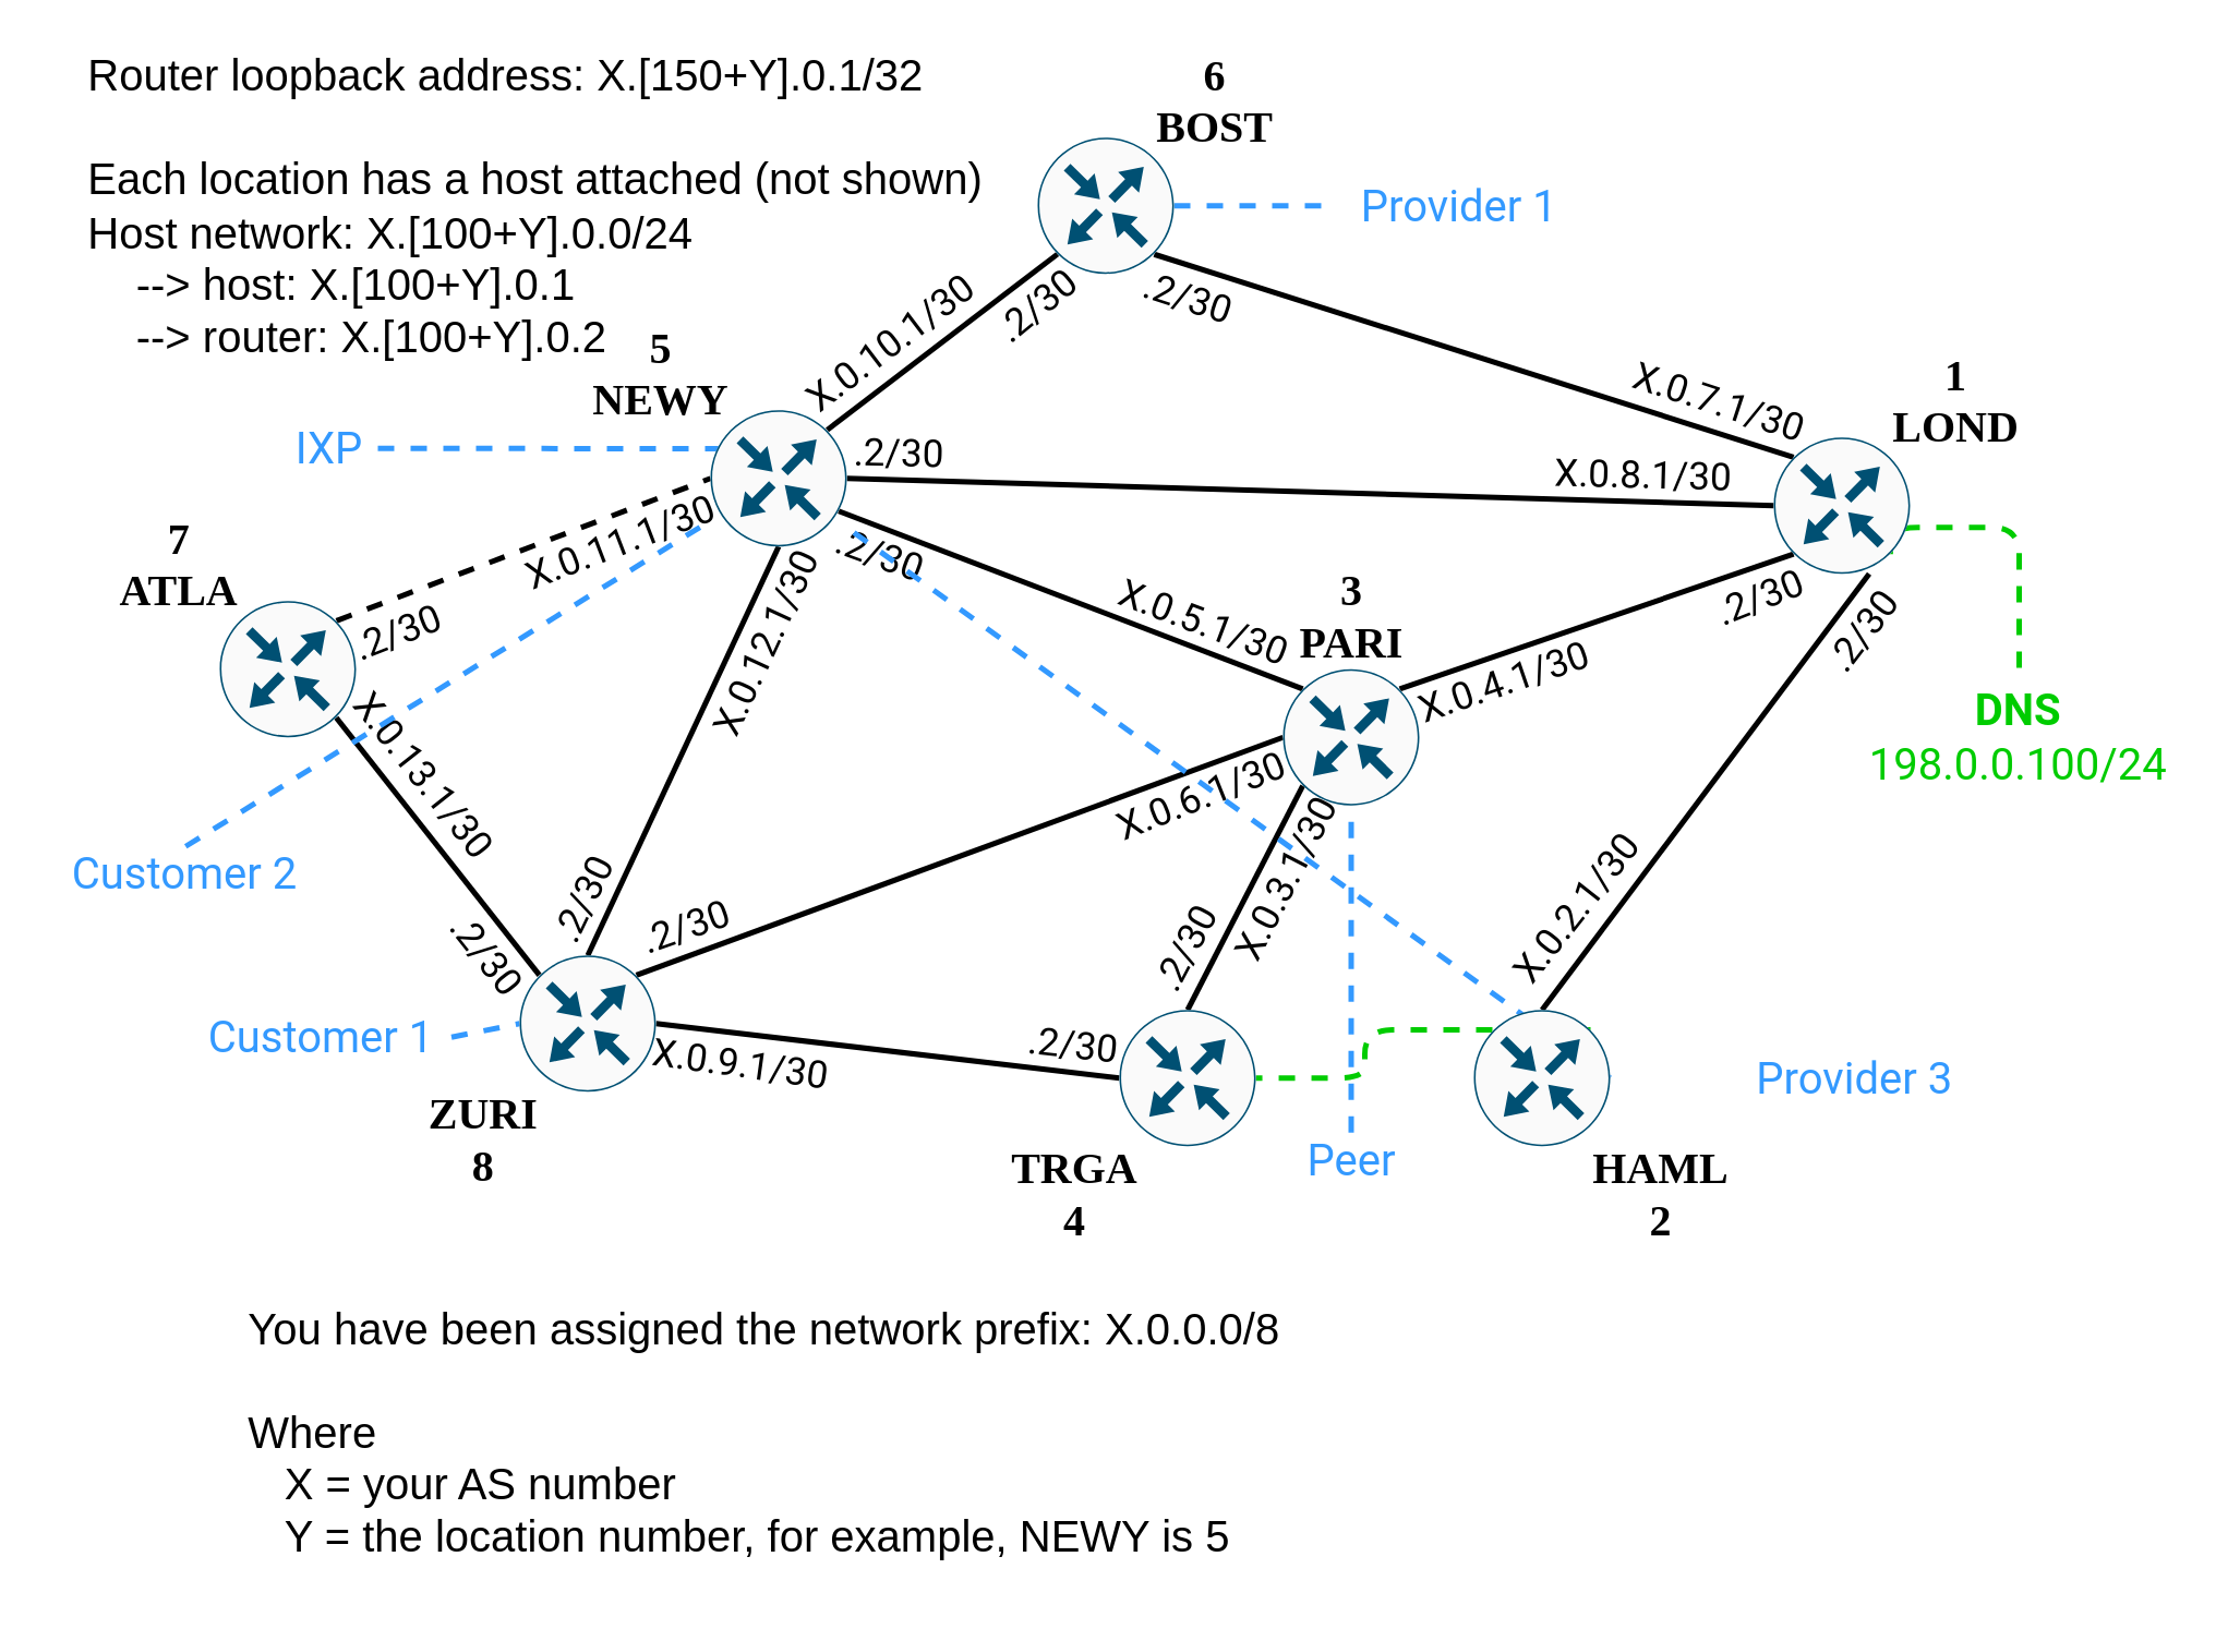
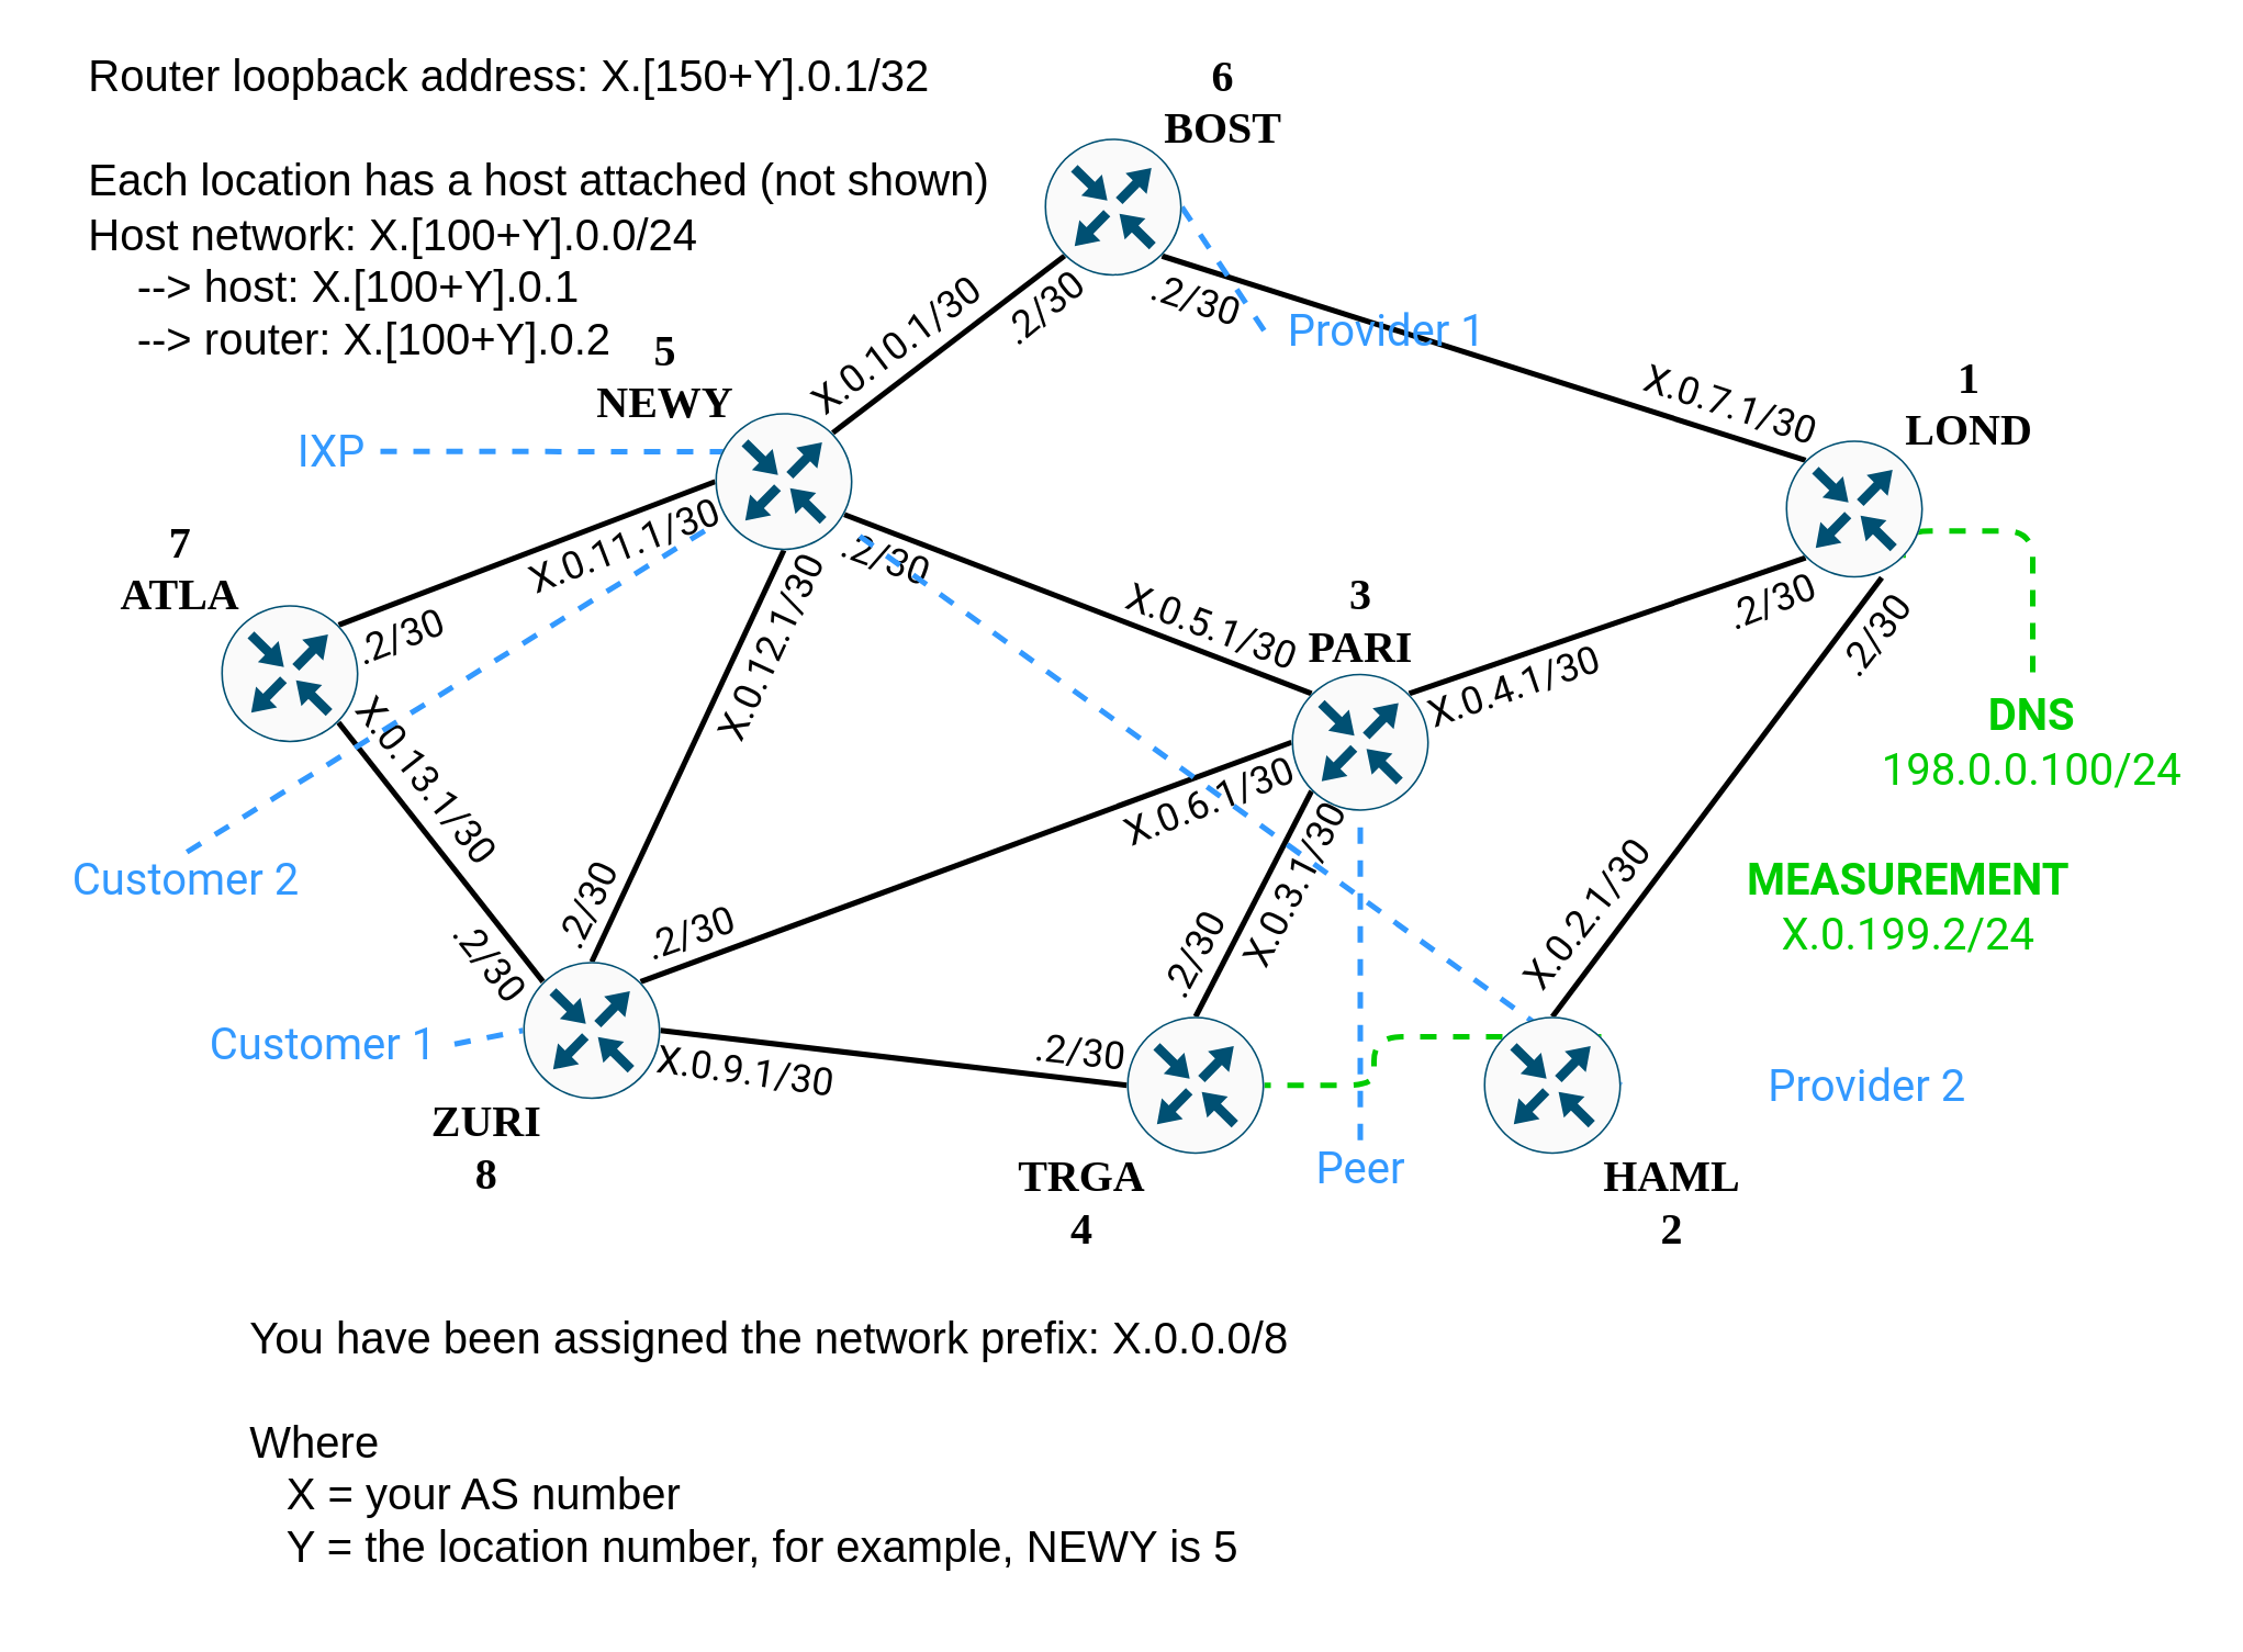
- <mxCell id="61" value="Provider 1" style="text;html=1;strokeColor=none;fillColor=none;align=center;verticalAlign=middle;whiteSpace=wrap;rounded=0;shadow=0;glass=0;labelBackgroundColor=none;sketch=0;fontFamily=Roboto;fontSize=16;fontColor=#3399FF;labelBorderColor=none;" parent="1" vertex="1"><mxGeometry x="490" y="65" width="90" height="20" as="geometry" /></mxCell>
+ <mxCell id="61" value="Provider 1" style="text;html=1;strokeColor=none;fillColor=none;align=center;verticalAlign=middle;whiteSpace=wrap;rounded=0;shadow=0;glass=0;labelBackgroundColor=none;sketch=0;fontFamily=Roboto;fontSize=16;fontColor=#3399FF;labelBorderColor=none;" parent="1" vertex="1"><mxGeometry x="460" y="110" width="90" height="20" as="geometry" /></mxCell>
- <mxCell id="36" style="edgeStyle=none;rounded=0;orthogonalLoop=1;jettySize=auto;html=1;exitX=0;exitY=0.5;exitDx=0;exitDy=0;exitPerimeter=0;entryX=1;entryY=0.5;entryDx=0;entryDy=0;entryPerimeter=0;endArrow=none;endFill=0;strokeWidth=2;fontFamily=Roboto Mono;fontSize=16;FType=g;labelBackgroundColor=none;" parent="1" source="68" target="50" edge="1"><mxGeometry relative="1" as="geometry"><mxPoint x="477.25" y="257.25" as="sourcePoint" /><mxPoint x="317" y="197" as="targetPoint" /></mxGeometry></mxCell>
- <mxCell id="37" value=".2/30" style="edgeLabel;html=1;align=center;verticalAlign=middle;resizable=0;points=[];fontSize=14;fontFamily=Roboto;rotation=1.2;labelBackgroundColor=none;" parent="36" vertex="1" connectable="0"><mxGeometry x="0.369" y="-2" relative="1" as="geometry"><mxPoint x="-88.22" y="-11.15" as="offset" /></mxGeometry></mxCell>
- <mxCell id="38" value="X.0.8.1/30" style="edgeLabel;html=1;align=center;verticalAlign=middle;resizable=0;points=[];fontSize=14;fontFamily=Roboto;rotation=1.5;labelBackgroundColor=none;" parent="36" vertex="1" connectable="0"><mxGeometry x="-0.149" y="-1" relative="1" as="geometry"><mxPoint x="96.61" y="-6.75" as="offset" /></mxGeometry></mxCell>
- <mxCell id="3" style="edgeStyle=none;rounded=0;orthogonalLoop=1;jettySize=auto;html=1;exitX=0.856;exitY=0.145;exitDx=0;exitDy=0;exitPerimeter=0;entryX=0;entryY=0.5;entryDx=0;entryDy=0;entryPerimeter=0;endArrow=none;endFill=0;strokeWidth=2;fontFamily=Roboto Mono;fontSize=16;FType=g;labelBackgroundColor=none;dashed=1;" parent="1" source="52" target="50" edge="1"><mxGeometry relative="1" as="geometry"><mxPoint x="445" y="430" as="sourcePoint" /><mxPoint x="445" y="525" as="targetPoint" /></mxGeometry></mxCell>
+ <mxCell id="3" style="edgeStyle=none;rounded=0;orthogonalLoop=1;jettySize=auto;html=1;exitX=0.856;exitY=0.145;exitDx=0;exitDy=0;exitPerimeter=0;entryX=0;entryY=0.5;entryDx=0;entryDy=0;entryPerimeter=0;endArrow=none;endFill=0;strokeWidth=2;fontFamily=Roboto Mono;fontSize=16;FType=g;labelBackgroundColor=none;" parent="1" source="52" target="50" edge="1"><mxGeometry relative="1" as="geometry"><mxPoint x="445" y="430" as="sourcePoint" /><mxPoint x="445" y="525" as="targetPoint" /></mxGeometry></mxCell>
+ <mxCell id="44" value="&lt;b&gt;MEASUREMENT&lt;/b&gt;&lt;br&gt;&lt;div&gt;X.0.199.2/24&lt;/div&gt;" style="text;html=1;strokeColor=none;fillColor=none;align=center;verticalAlign=middle;whiteSpace=wrap;rounded=0;fontFamily=Roboto;fontSize=16;fontColor=#00CC00;" parent="1" vertex="1"><mxGeometry x="630" y="310" width="130" height="40" as="geometry" /></mxCell>
- <mxCell id="62" value="Provider 3" style="text;html=1;strokeColor=none;fillColor=none;align=center;verticalAlign=middle;whiteSpace=wrap;rounded=0;shadow=0;glass=0;labelBackgroundColor=none;sketch=0;fontFamily=Roboto;fontSize=16;fontColor=#3399FF;labelBorderColor=none;" parent="1" vertex="1"><mxGeometry x="640" y="385" width="80" height="20" as="geometry" /></mxCell>
+ <mxCell id="62" value="Provider 2" style="text;html=1;strokeColor=none;fillColor=none;align=center;verticalAlign=middle;whiteSpace=wrap;rounded=0;shadow=0;glass=0;labelBackgroundColor=none;sketch=0;fontFamily=Roboto;fontSize=16;fontColor=#3399FF;labelBorderColor=none;" parent="1" vertex="1"><mxGeometry x="640" y="385" width="80" height="20" as="geometry" /></mxCell>
